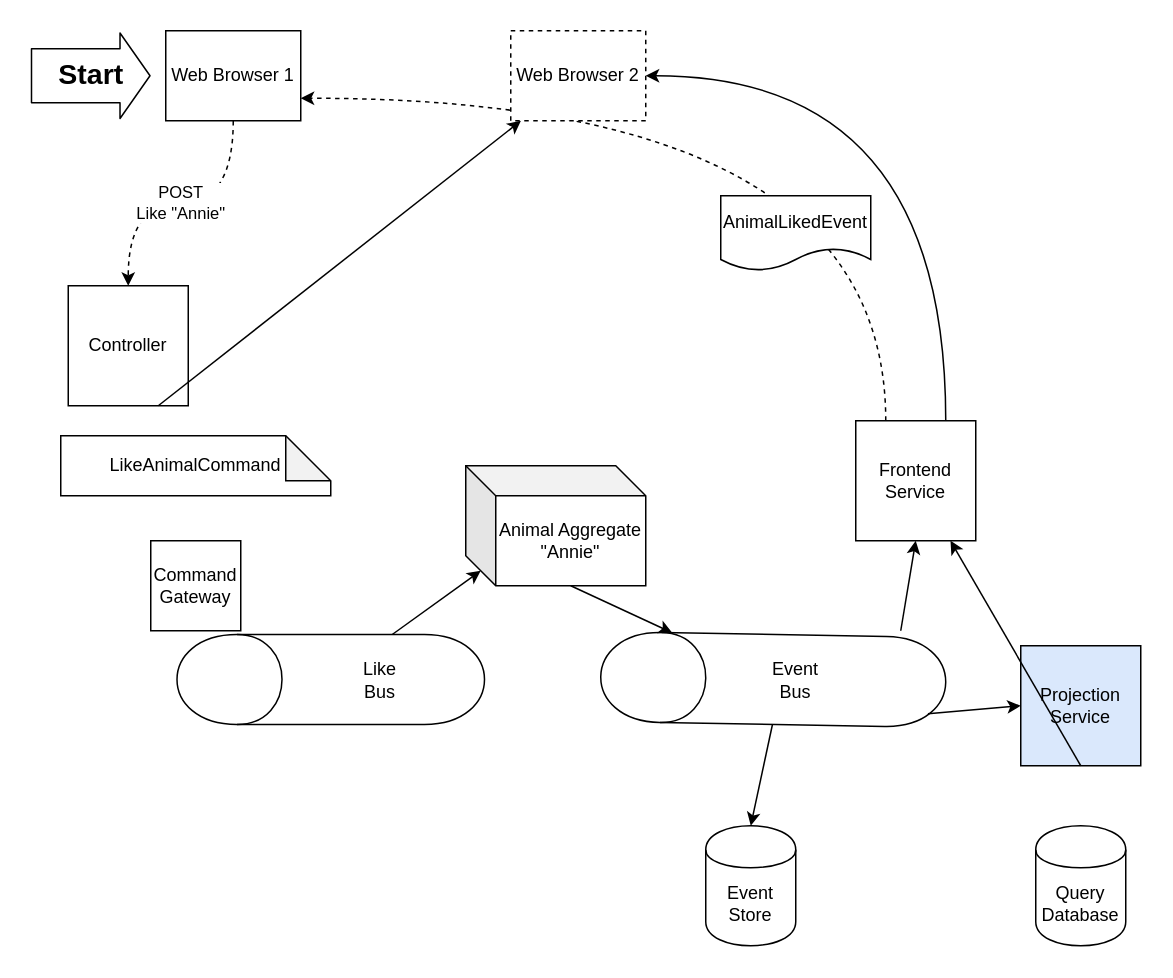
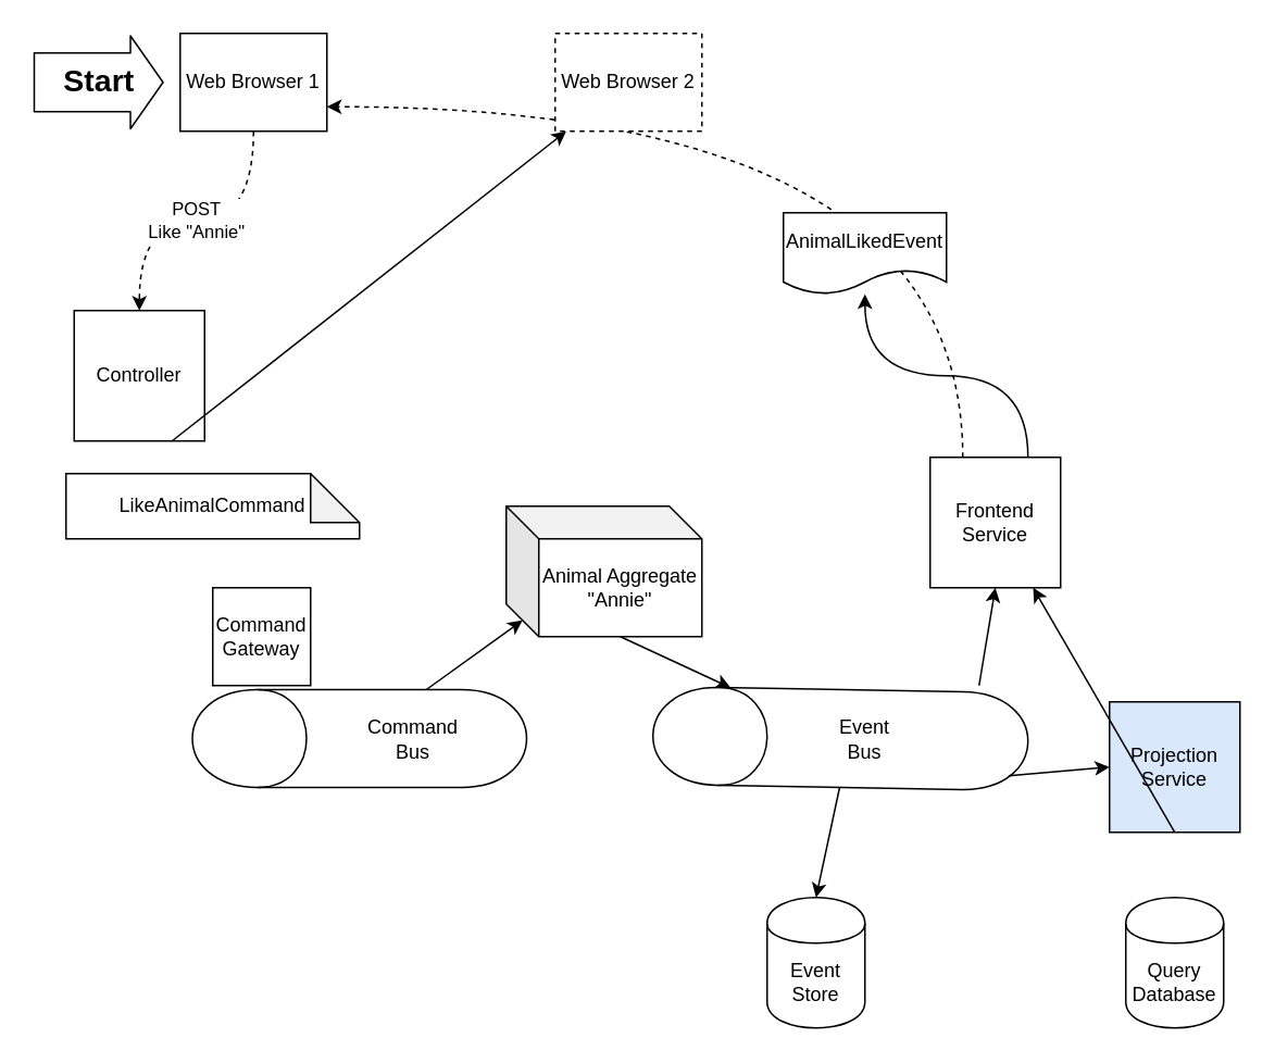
- <mxCell id="12" style="edgeStyle=orthogonalEdgeStyle;curved=1;rounded=0;orthogonalLoop=1;jettySize=auto;html=1;exitX=0.75;exitY=0;exitDx=0;exitDy=0;entryX=1;entryY=0.5;entryDx=0;entryDy=0;" edge="1" parent="1" source="13" target="28"><mxGeometry relative="1" as="geometry"><mxPoint x="570" y="300" as="sourcePoint" /></mxGeometry></mxCell>
+ <mxCell id="12" style="edgeStyle=orthogonalEdgeStyle;curved=1;rounded=0;orthogonalLoop=1;jettySize=auto;html=1;exitX=0.75;exitY=0;exitDx=0;exitDy=0;" edge="1" parent="1" source="13" target="14"><mxGeometry relative="1" as="geometry"><mxPoint x="570" y="300" as="sourcePoint" /></mxGeometry></mxCell>
- <mxCell id="20" value="&lt;div&gt;Command&lt;/div&gt;&lt;div&gt;Gateway&lt;br&gt;&lt;/div&gt;" style="whiteSpace=wrap;html=1;aspect=fixed;" vertex="1" parent="1"><mxGeometry x="100" y="360" width="60" height="60" as="geometry" /></mxCell>
+ <mxCell id="20" value="&lt;div&gt;Command&lt;/div&gt;&lt;div&gt;Gateway&lt;br&gt;&lt;/div&gt;" style="whiteSpace=wrap;html=1;aspect=fixed;" vertex="1" parent="1"><mxGeometry x="130" y="360" width="60" height="60" as="geometry" /></mxCell>
- <mxCell id="8" value="Like Bus" style="text;html=1;strokeColor=none;fillColor=none;align=center;verticalAlign=middle;whiteSpace=wrap;rounded=0;" vertex="1" parent="6"><mxGeometry x="42.5" y="92.5" width="40" height="20" as="geometry" /></mxCell>
+ <mxCell id="8" value="Command Bus" style="text;html=1;strokeColor=none;fillColor=none;align=center;verticalAlign=middle;whiteSpace=wrap;rounded=0;" vertex="1" parent="6"><mxGeometry x="42.5" y="92.5" width="40" height="20" as="geometry" /></mxCell>
